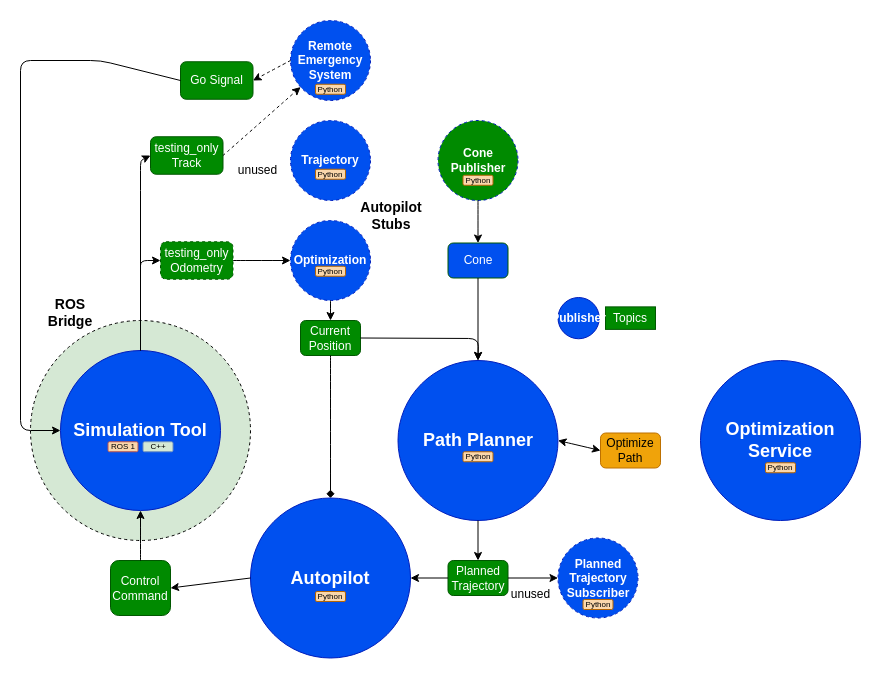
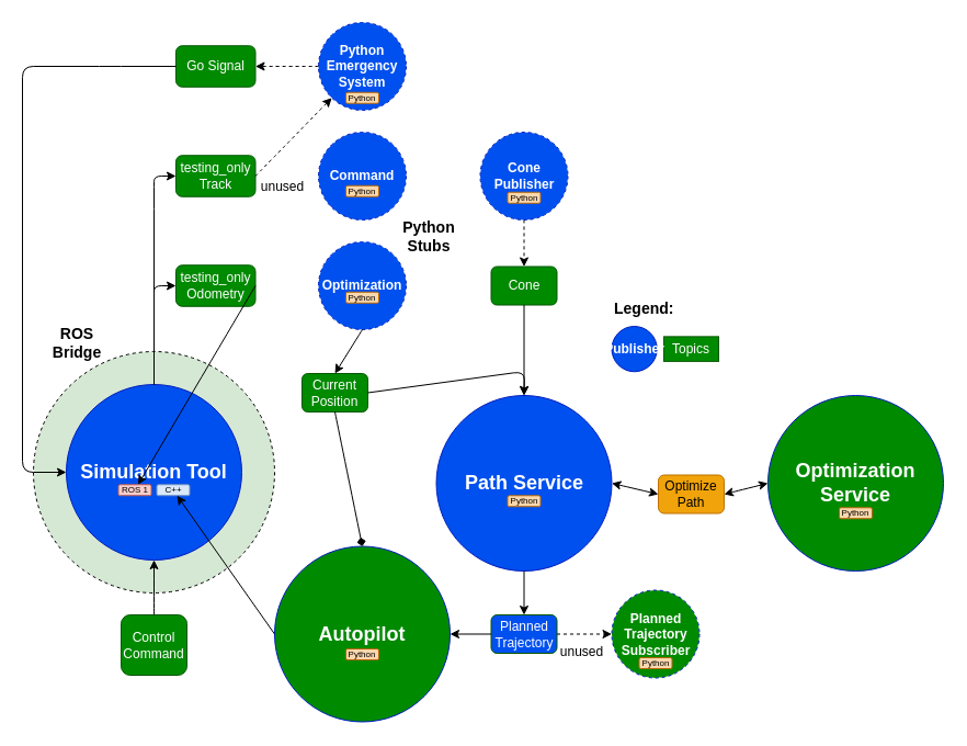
- <mxCell id="23" value="Remote Emergency System" style="ellipse;whiteSpace=wrap;html=1;aspect=fixed;fontSize=12;fontStyle=1;fillColor=#0050EF;fontColor=#FFFFFF;strokeColor=#001DBC;sketch=0;dashed=1;labelBackgroundColor=none;" vertex="1" parent="1"><mxGeometry x="290" y="20" width="80" height="80" as="geometry" /></mxCell>
+ <mxCell id="23" value="Python Emergency System" style="ellipse;whiteSpace=wrap;html=1;aspect=fixed;fontSize=12;fontStyle=1;fillColor=#0050EF;fontColor=#FFFFFF;strokeColor=#001DBC;sketch=0;dashed=1;labelBackgroundColor=none;" vertex="1" parent="1"><mxGeometry x="290" y="20" width="80" height="80" as="geometry" /></mxCell>
- <mxCell id="32" value="Go Signal" style="rounded=1;whiteSpace=wrap;html=1;fontSize=12;verticalAlign=middle;fontStyle=0;fillColor=#008a00;strokeColor=#005700;fontColor=#ffffff;" vertex="1" parent="1"><mxGeometry x="180" y="61.25" width="72.5" height="37.5" as="geometry" /></mxCell>
+ <mxCell id="32" value="Go Signal" style="rounded=1;whiteSpace=wrap;html=1;fontSize=12;verticalAlign=middle;fontStyle=0;fillColor=#008a00;strokeColor=#005700;fontColor=#ffffff;" vertex="1" parent="1"><mxGeometry x="160" y="41.25" width="72.5" height="37.5" as="geometry" /></mxCell>
- <mxCell id="19" value="testing_only&lt;br&gt;Track" style="rounded=1;whiteSpace=wrap;html=1;fontSize=12;verticalAlign=middle;fontStyle=0;fillColor=#008a00;strokeColor=#005700;fontColor=#ffffff;" vertex="1" parent="1"><mxGeometry x="150" y="136.25" width="72.5" height="37.5" as="geometry" /></mxCell>
+ <mxCell id="19" value="testing_only&lt;br&gt;Track" style="rounded=1;whiteSpace=wrap;html=1;fontSize=12;verticalAlign=middle;fontStyle=0;fillColor=#008a00;strokeColor=#005700;fontColor=#ffffff;" vertex="1" parent="1"><mxGeometry x="160" y="141.25" width="72.5" height="37.5" as="geometry" /></mxCell>
- <mxCell id="22" value="Trajectory" style="ellipse;whiteSpace=wrap;html=1;aspect=fixed;fontSize=12;fontStyle=1;fillColor=#0050EF;fontColor=#FFFFFF;strokeColor=#001DBC;sketch=0;dashed=1;labelBackgroundColor=none;" vertex="1" parent="1"><mxGeometry x="290" y="120" width="80" height="80" as="geometry" /></mxCell>
+ <mxCell id="22" value="Command" style="ellipse;whiteSpace=wrap;html=1;aspect=fixed;fontSize=12;fontStyle=1;fillColor=#0050EF;fontColor=#FFFFFF;strokeColor=#001DBC;sketch=0;dashed=1;labelBackgroundColor=none;" vertex="1" parent="1"><mxGeometry x="290" y="120" width="80" height="80" as="geometry" /></mxCell>
- <mxCell id="13" value="Cone Publisher" style="ellipse;whiteSpace=wrap;html=1;aspect=fixed;fontSize=12;fontStyle=1;fillColor=#008a00;fontColor=#FFFFFF;strokeColor=#001DBC;sketch=0;dashed=1;labelBackgroundColor=none;" parent="1" vertex="1"><mxGeometry x="437.5" y="120" width="80" height="80" as="geometry" /></mxCell>
+ <mxCell id="13" value="Cone Publisher" style="ellipse;whiteSpace=wrap;html=1;aspect=fixed;fontSize=12;fontStyle=1;fillColor=#0050EF;fontColor=#FFFFFF;strokeColor=#001DBC;sketch=0;dashed=1;labelBackgroundColor=none;" parent="1" vertex="1"><mxGeometry x="437.5" y="120" width="80" height="80" as="geometry" /></mxCell>
- <mxCell id="43" value="Autopilot Stubs" style="text;html=1;strokeColor=none;fillColor=none;align=center;verticalAlign=middle;whiteSpace=wrap;rounded=0;fontSize=14;fontStyle=1" vertex="1" parent="1"><mxGeometry x="360" y="200" width="62" height="30" as="geometry" /></mxCell>
+ <mxCell id="43" value="Python Stubs" style="text;html=1;strokeColor=none;fillColor=none;align=center;verticalAlign=middle;whiteSpace=wrap;rounded=0;fontSize=14;fontStyle=1" vertex="1" parent="1"><mxGeometry x="360" y="200" width="62" height="30" as="geometry" /></mxCell>
- <mxCell id="38" value="" style="endArrow=classic;html=1;fontSize=12;curved=1;exitX=0.5;exitY=1;exitDx=0;exitDy=0;entryX=0.5;entryY=0;entryDx=0;entryDy=0;" edge="1" parent="1" source="13" target="6"><mxGeometry width="50" height="50" relative="1" as="geometry"><mxPoint x="610" y="250" as="sourcePoint" /><mxPoint x="660" y="200" as="targetPoint" /></mxGeometry></mxCell>
+ <mxCell id="38" value="" style="endArrow=classic;html=1;fontSize=12;curved=1;exitX=0.5;exitY=1;exitDx=0;exitDy=0;entryX=0.5;entryY=0;entryDx=0;entryDy=0;dashed=1;" edge="1" parent="1" source="13" target="6"><mxGeometry width="50" height="50" relative="1" as="geometry"><mxPoint x="610" y="250" as="sourcePoint" /><mxPoint x="660" y="200" as="targetPoint" /></mxGeometry></mxCell>
- <mxCell id="20" value="testing_only&lt;br&gt;Odometry" style="rounded=1;whiteSpace=wrap;html=1;fontSize=12;verticalAlign=middle;fontStyle=0;fillColor=#008a00;strokeColor=#005700;fontColor=#ffffff;dashed=1;" vertex="1" parent="1"><mxGeometry x="160" y="241.25" width="72.5" height="37.5" as="geometry" /></mxCell>
+ <mxCell id="20" value="testing_only&lt;br&gt;Odometry" style="rounded=1;whiteSpace=wrap;html=1;fontSize=12;verticalAlign=middle;fontStyle=0;fillColor=#008a00;strokeColor=#005700;fontColor=#ffffff;" vertex="1" parent="1"><mxGeometry x="160" y="241.25" width="72.5" height="37.5" as="geometry" /></mxCell>
- <mxCell id="30" value="" style="endArrow=classic;html=1;fontSize=12;curved=1;exitX=1;exitY=0.5;exitDx=0;exitDy=0;entryX=0;entryY=0.5;entryDx=0;entryDy=0;" edge="1" parent="1" source="20" target="21"><mxGeometry width="50" height="50" relative="1" as="geometry"><mxPoint x="250" y="350" as="sourcePoint" /><mxPoint x="300" y="300" as="targetPoint" /></mxGeometry></mxCell>
+ <mxCell id="30" value="" style="endArrow=classic;html=1;fontSize=12;curved=1;exitX=1;exitY=0.5;exitDx=0;exitDy=0;" edge="1" parent="1" source="20" target="54"><mxGeometry width="50" height="50" relative="1" as="geometry"><mxPoint x="250" y="350" as="sourcePoint" /><mxPoint x="300" y="300" as="targetPoint" /></mxGeometry></mxCell>
- <mxCell id="6" value="Cone" style="rounded=1;whiteSpace=wrap;html=1;fontSize=12;verticalAlign=middle;fontStyle=0;fillColor=#0050ef;strokeColor=#005700;fontColor=#ffffff;" parent="1" vertex="1"><mxGeometry x="447.5" y="242.5" width="60" height="35" as="geometry" /></mxCell>
+ <mxCell id="6" value="Cone" style="rounded=1;whiteSpace=wrap;html=1;fontSize=12;verticalAlign=middle;fontStyle=0;fillColor=#008a00;strokeColor=#005700;fontColor=#ffffff;" parent="1" vertex="1"><mxGeometry x="447.5" y="242.5" width="60" height="35" as="geometry" /></mxCell>
+ <mxCell id="52" value="Legend:" style="text;html=1;strokeColor=none;fillColor=none;align=left;verticalAlign=middle;whiteSpace=wrap;rounded=0;fontSize=14;fontStyle=1" vertex="1" parent="1"><mxGeometry x="557.5" y="265.75" width="62" height="30" as="geometry" /></mxCell>
- <mxCell id="5" value="Current&lt;br style=&quot;font-size: 12px;&quot;&gt;Position" style="rounded=1;whiteSpace=wrap;html=1;fontSize=12;verticalAlign=middle;fontStyle=0;fillColor=#008a00;strokeColor=#005700;fontColor=#ffffff;" parent="1" vertex="1"><mxGeometry x="300" y="320" width="60" height="35" as="geometry" /></mxCell>
+ <mxCell id="5" value="Current&lt;br style=&quot;font-size: 12px;&quot;&gt;Position" style="rounded=1;whiteSpace=wrap;html=1;fontSize=12;verticalAlign=middle;fontStyle=0;fillColor=#008a00;strokeColor=#005700;fontColor=#ffffff;" parent="1" vertex="1"><mxGeometry x="275" y="340" width="60" height="35" as="geometry" /></mxCell>
- <mxCell id="3" value="Path Planner" style="ellipse;whiteSpace=wrap;html=1;aspect=fixed;fontSize=18;fontStyle=1;fillColor=#0050ef;strokeColor=#001DBC;fontColor=#ffffff;" parent="1" vertex="1"><mxGeometry x="397.5" y="360" width="160" height="160" as="geometry" /></mxCell>
+ <mxCell id="3" value="Path Service" style="ellipse;whiteSpace=wrap;html=1;aspect=fixed;fontSize=18;fontStyle=1;fillColor=#0050ef;strokeColor=#001DBC;fontColor=#ffffff;" parent="1" vertex="1"><mxGeometry x="397.5" y="360" width="160" height="160" as="geometry" /></mxCell>
- <mxCell id="4" value="Optimization Service" style="ellipse;whiteSpace=wrap;html=1;aspect=fixed;fontSize=18;fontStyle=1;fillColor=#0050ef;fontColor=#ffffff;strokeColor=#001DBC;" parent="1" vertex="1"><mxGeometry x="700" y="360" width="160" height="160" as="geometry" /></mxCell>
+ <mxCell id="4" value="Optimization Service" style="ellipse;whiteSpace=wrap;html=1;aspect=fixed;fontSize=18;fontStyle=1;fillColor=#008a00;fontColor=#ffffff;strokeColor=#001DBC;" parent="1" vertex="1"><mxGeometry x="700" y="360" width="160" height="160" as="geometry" /></mxCell>
+ <mxCell id="27" value="" style="endArrow=classic;startArrow=classic;html=1;fontSize=12;curved=1;entryX=0;entryY=0.5;entryDx=0;entryDy=0;exitX=1;exitY=0.5;exitDx=0;exitDy=0;" edge="1" parent="1" source="25" target="4"><mxGeometry width="50" height="50" relative="1" as="geometry"><mxPoint x="567.5" y="450" as="sourcePoint" /><mxPoint x="630" y="450" as="targetPoint" /></mxGeometry></mxCell>
- <mxCell id="54" value="ROS 1" style="rounded=1;whiteSpace=wrap;html=1;fontSize=8;fillColor=#fad7ac;strokeColor=#b85450;" vertex="1" parent="1"><mxGeometry x="107.5" y="441.25" width="30" height="10" as="geometry" /></mxCell>
+ <mxCell id="54" value="ROS 1" style="rounded=1;whiteSpace=wrap;html=1;fontSize=8;fillColor=#f8cecc;strokeColor=#b85450;" vertex="1" parent="1"><mxGeometry x="107.5" y="441.25" width="30" height="10" as="geometry" /></mxCell>
- <mxCell id="18" value="C++" style="rounded=1;whiteSpace=wrap;html=1;fontSize=8;fillColor=#d5e8d4;strokeColor=#6c8ebf;" vertex="1" parent="1"><mxGeometry x="142.5" y="441.25" width="30" height="10" as="geometry" /></mxCell>
+ <mxCell id="18" value="C++" style="rounded=1;whiteSpace=wrap;html=1;fontSize=8;fillColor=#dae8fc;strokeColor=#6c8ebf;" vertex="1" parent="1"><mxGeometry x="142.5" y="441.25" width="30" height="10" as="geometry" /></mxCell>
- <mxCell id="15" value="Autopilot" style="ellipse;whiteSpace=wrap;html=1;aspect=fixed;fontSize=18;fontStyle=1;fillColor=#0050ef;fontColor=#ffffff;strokeColor=#001DBC;" vertex="1" parent="1"><mxGeometry x="250" y="497.5" width="160" height="160" as="geometry" /></mxCell>
+ <mxCell id="15" value="Autopilot" style="ellipse;whiteSpace=wrap;html=1;aspect=fixed;fontSize=18;fontStyle=1;fillColor=#008a00;fontColor=#ffffff;strokeColor=#001DBC;" vertex="1" parent="1"><mxGeometry x="250" y="497.5" width="160" height="160" as="geometry" /></mxCell>
- <mxCell id="7" value="Planned Trajectory" style="rounded=1;whiteSpace=wrap;html=1;fontSize=12;verticalAlign=middle;fontStyle=0;fillColor=#008a00;strokeColor=#005700;fontColor=#ffffff;" parent="1" vertex="1"><mxGeometry x="447.5" y="560" width="60" height="35" as="geometry" /></mxCell>
+ <mxCell id="7" value="Planned Trajectory" style="rounded=1;whiteSpace=wrap;html=1;fontSize=12;verticalAlign=middle;fontStyle=0;fillColor=#0050ef;strokeColor=#005700;fontColor=#ffffff;" parent="1" vertex="1"><mxGeometry x="447.5" y="560" width="60" height="35" as="geometry" /></mxCell>
- <mxCell id="46" value="" style="endArrow=classic;html=1;rounded=0;fontSize=16;fontColor=#000000;entryX=0;entryY=0.5;entryDx=0;entryDy=0;exitX=1;exitY=0.5;exitDx=0;exitDy=0;dashed=0;" edge="1" parent="1" source="7" target="44"><mxGeometry width="50" height="50" relative="1" as="geometry"><mxPoint x="510" y="590" as="sourcePoint" /><mxPoint x="420" y="587.5" as="targetPoint" /></mxGeometry></mxCell>
+ <mxCell id="46" value="" style="endArrow=classic;html=1;rounded=0;fontSize=16;fontColor=#000000;entryX=0;entryY=0.5;entryDx=0;entryDy=0;exitX=1;exitY=0.5;exitDx=0;exitDy=0;dashed=1;" edge="1" parent="1" source="7" target="44"><mxGeometry width="50" height="50" relative="1" as="geometry"><mxPoint x="510" y="590" as="sourcePoint" /><mxPoint x="420" y="587.5" as="targetPoint" /></mxGeometry></mxCell>
- <mxCell id="44" value="Planned Trajectory Subscriber" style="ellipse;whiteSpace=wrap;html=1;aspect=fixed;fontSize=12;fontStyle=1;fillColor=#0050EF;fontColor=#FFFFFF;strokeColor=#001DBC;sketch=0;dashed=1;labelBackgroundColor=none;" vertex="1" parent="1"><mxGeometry x="557.5" y="537.5" width="80" height="80" as="geometry" /></mxCell>
+ <mxCell id="44" value="Planned Trajectory Subscriber" style="ellipse;whiteSpace=wrap;html=1;aspect=fixed;fontSize=12;fontStyle=1;fillColor=#008a00;fontColor=#FFFFFF;strokeColor=#001DBC;sketch=0;dashed=1;labelBackgroundColor=none;" vertex="1" parent="1"><mxGeometry x="557.5" y="537.5" width="80" height="80" as="geometry" /></mxCell>
- <mxCell id="28" value="" style="endArrow=classic;html=1;rounded=0;fontSize=16;fontColor=#000000;exitX=0;exitY=0.5;exitDx=0;exitDy=0;entryX=1;entryY=0.5;entryDx=0;entryDy=0;" edge="1" parent="1" source="15" target="24"><mxGeometry width="50" height="50" relative="1" as="geometry"><mxPoint x="457.5" y="577.5" as="sourcePoint" /><mxPoint x="420" y="577.5" as="targetPoint" /></mxGeometry></mxCell>
+ <mxCell id="28" value="" style="endArrow=classic;html=1;rounded=0;fontSize=16;fontColor=#000000;exitX=0;exitY=0.5;exitDx=0;exitDy=0;" edge="1" parent="1" source="15" target="18"><mxGeometry width="50" height="50" relative="1" as="geometry"><mxPoint x="457.5" y="577.5" as="sourcePoint" /><mxPoint x="420" y="577.5" as="targetPoint" /></mxGeometry></mxCell>
